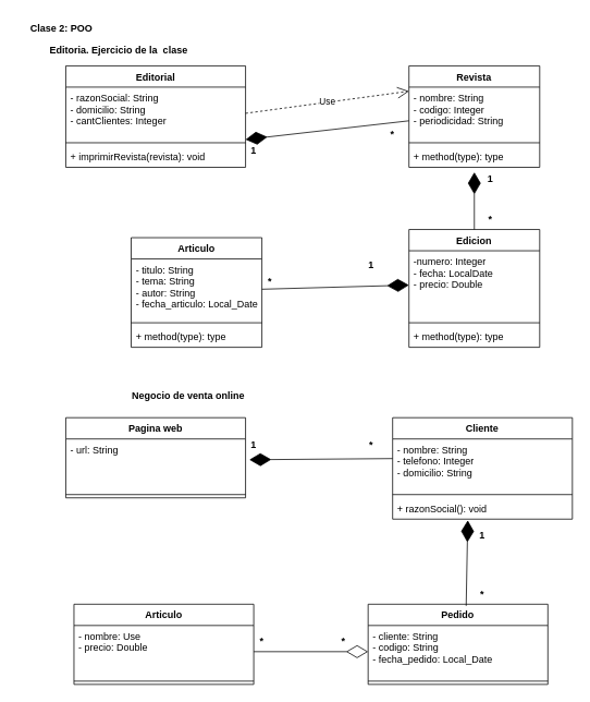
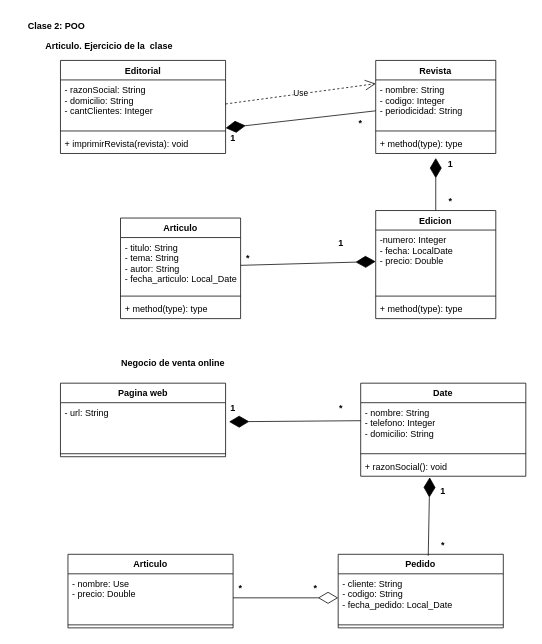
- <mxCell id="30" value="Editoria. Ejercicio de la  clase" style="text;align=center;fontStyle=1;verticalAlign=middle;spacingLeft=3;spacingRight=3;strokeColor=none;rotatable=0;points=[[0,0.5],[1,0.5]];portConstraint=eastwest;" vertex="1" parent="1"><mxGeometry x="50" y="40" width="190" height="40" as="geometry" /></mxCell>
+ <mxCell id="30" value="Articulo. Ejercicio de la  clase" style="text;align=center;fontStyle=1;verticalAlign=middle;spacingLeft=3;spacingRight=3;strokeColor=none;rotatable=0;points=[[0,0.5],[1,0.5]];portConstraint=eastwest;" vertex="1" parent="1"><mxGeometry x="50" y="40" width="190" height="40" as="geometry" /></mxCell>
- <mxCell id="31" value="Cliente" style="swimlane;fontStyle=1;align=center;verticalAlign=top;childLayout=stackLayout;horizontal=1;startSize=26;horizontalStack=0;resizeParent=1;resizeParentMax=0;resizeLast=0;collapsible=1;marginBottom=0;" vertex="1" parent="1"><mxGeometry x="480" y="510" width="220" height="124" as="geometry" /></mxCell>
+ <mxCell id="31" value="Date" style="swimlane;fontStyle=1;align=center;verticalAlign=top;childLayout=stackLayout;horizontal=1;startSize=26;horizontalStack=0;resizeParent=1;resizeParentMax=0;resizeLast=0;collapsible=1;marginBottom=0;" vertex="1" parent="1"><mxGeometry x="480" y="510" width="220" height="124" as="geometry" /></mxCell>
